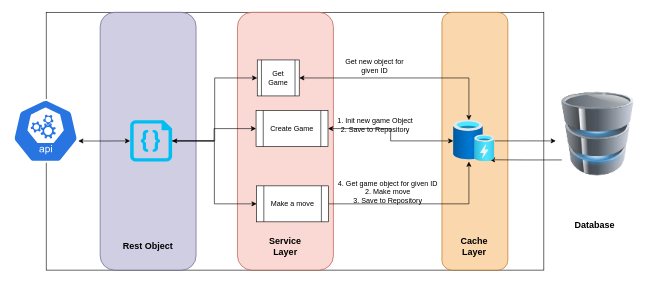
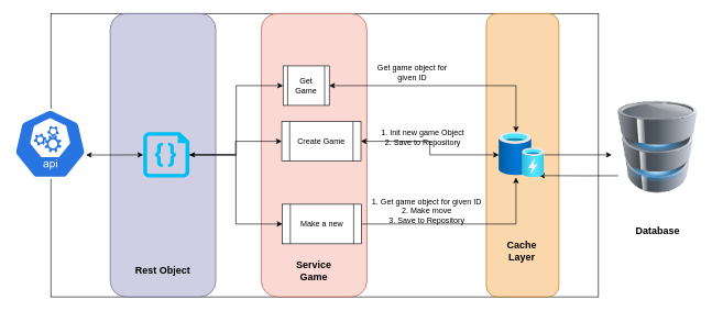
- <mxCell id="21" value="Get new object for given ID" style="text;html=1;strokeColor=none;fillColor=none;align=center;verticalAlign=middle;whiteSpace=wrap;rounded=0;" vertex="1" parent="1"><mxGeometry x="564" y="99.5" width="120" height="20" as="geometry" /></mxCell>
+ <mxCell id="21" value="Get game object for given ID" style="text;html=1;strokeColor=none;fillColor=none;align=center;verticalAlign=middle;whiteSpace=wrap;rounded=0;" vertex="1" parent="1"><mxGeometry x="564" y="99.5" width="120" height="20" as="geometry" /></mxCell>
- <mxCell id="22" value="1. Init new game Object&lt;br&gt;2. Save to Repository" style="text;html=1;strokeColor=none;fillColor=none;align=center;verticalAlign=middle;whiteSpace=wrap;rounded=0;" vertex="1" parent="1"><mxGeometry x="555" y="189.5" width="140" height="37.75" as="geometry" /></mxCell>
+ <mxCell id="22" value="1. Init new game Object&lt;br&gt;2. Save to Repository" style="text;html=1;strokeColor=none;fillColor=none;align=center;verticalAlign=middle;whiteSpace=wrap;rounded=0;" vertex="1" parent="1"><mxGeometry x="570" y="189.5" width="140" height="37.75" as="geometry" /></mxCell>
- <mxCell id="23" value="4. Get game object for given ID&lt;br&gt;2. Make move&lt;br&gt;3. Save to Repository" style="text;html=1;strokeColor=none;fillColor=none;align=center;verticalAlign=middle;whiteSpace=wrap;rounded=0;" vertex="1" parent="1"><mxGeometry x="546" y="309.5" width="200" height="20" as="geometry" /></mxCell>
+ <mxCell id="23" value="1. Get game object for given ID&lt;br&gt;2. Make move&lt;br&gt;3. Save to Repository" style="text;html=1;strokeColor=none;fillColor=none;align=center;verticalAlign=middle;whiteSpace=wrap;rounded=0;" vertex="1" parent="1"><mxGeometry x="546" y="309.5" width="200" height="20" as="geometry" /></mxCell>
- <mxCell id="20" value="Make a move" style="shape=process;whiteSpace=wrap;html=1;backgroundOutline=1;" vertex="1" parent="1"><mxGeometry x="427" y="309.5" width="120" height="60" as="geometry" /></mxCell>
+ <mxCell id="20" value="Make a new" style="shape=process;whiteSpace=wrap;html=1;backgroundOutline=1;" vertex="1" parent="1"><mxGeometry x="427" y="309.5" width="120" height="60" as="geometry" /></mxCell>
- <mxCell id="28" value="&lt;b&gt;&lt;font style=&quot;font-size: 15px&quot;&gt;Database&lt;/font&gt;&lt;/b&gt;" style="text;html=1;strokeColor=none;fillColor=none;align=center;verticalAlign=middle;whiteSpace=wrap;rounded=0;" vertex="1" parent="1"><mxGeometry x="946" y="365" width="90" height="20" as="geometry" /></mxCell>
+ <mxCell id="28" value="&lt;b&gt;&lt;font style=&quot;font-size: 15px&quot;&gt;Database&lt;/font&gt;&lt;/b&gt;" style="text;html=1;strokeColor=none;fillColor=none;align=center;verticalAlign=middle;whiteSpace=wrap;rounded=0;" vertex="1" parent="1"><mxGeometry x="951" y="340" width="90" height="20" as="geometry" /></mxCell>
- <mxCell id="26" value="&lt;b&gt;&lt;font style=&quot;font-size: 15px&quot;&gt;Service Layer&lt;/font&gt;&lt;/b&gt;" style="text;html=1;strokeColor=none;fillColor=none;align=center;verticalAlign=middle;whiteSpace=wrap;rounded=0;" vertex="1" parent="1"><mxGeometry x="430" y="400" width="90" height="20" as="geometry" /></mxCell>
+ <mxCell id="26" value="&lt;b&gt;&lt;font style=&quot;font-size: 15px&quot;&gt;Service Game&lt;/font&gt;&lt;/b&gt;" style="text;html=1;strokeColor=none;fillColor=none;align=center;verticalAlign=middle;whiteSpace=wrap;rounded=0;" vertex="1" parent="1"><mxGeometry x="430" y="400" width="90" height="20" as="geometry" /></mxCell>
- <mxCell id="27" value="&lt;b&gt;&lt;font style=&quot;font-size: 15px&quot;&gt;Cache Layer&lt;/font&gt;&lt;/b&gt;" style="text;html=1;strokeColor=none;fillColor=none;align=center;verticalAlign=middle;whiteSpace=wrap;rounded=0;" vertex="1" parent="1"><mxGeometry x="744.5" y="400" width="90" height="20" as="geometry" /></mxCell>
+ <mxCell id="27" value="&lt;b&gt;&lt;font style=&quot;font-size: 15px&quot;&gt;Cache Layer&lt;/font&gt;&lt;/b&gt;" style="text;html=1;strokeColor=none;fillColor=none;align=center;verticalAlign=middle;whiteSpace=wrap;rounded=0;" vertex="1" parent="1"><mxGeometry x="744.5" y="370" width="90" height="20" as="geometry" /></mxCell>
